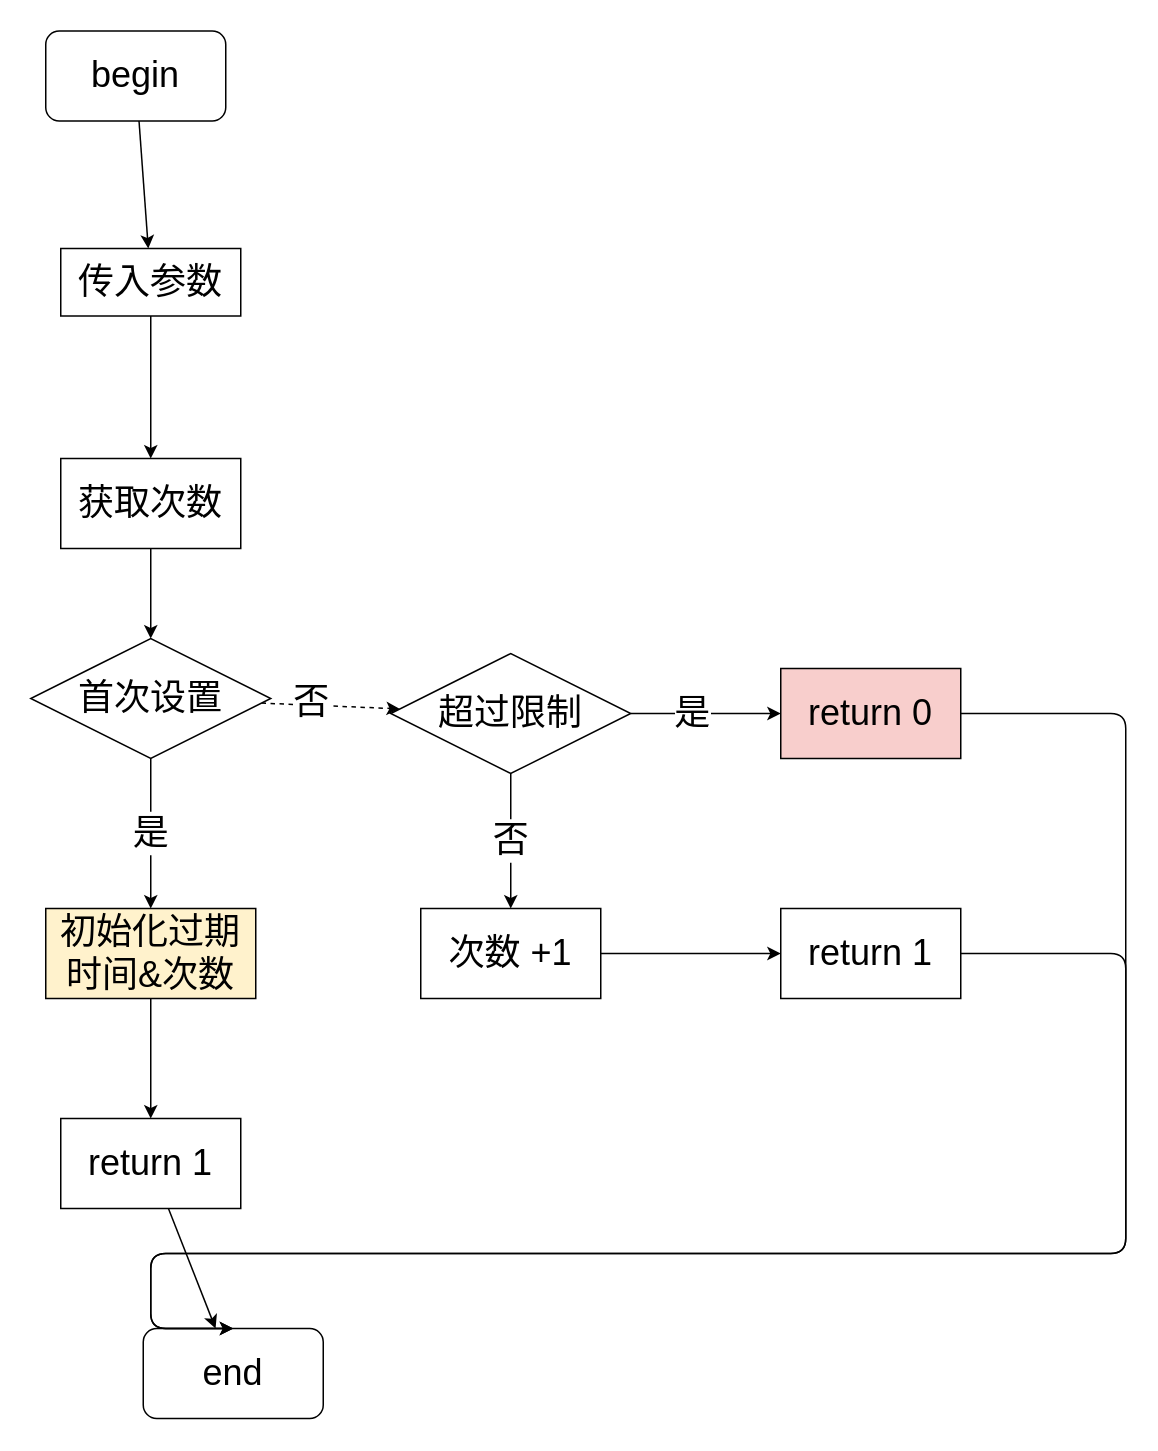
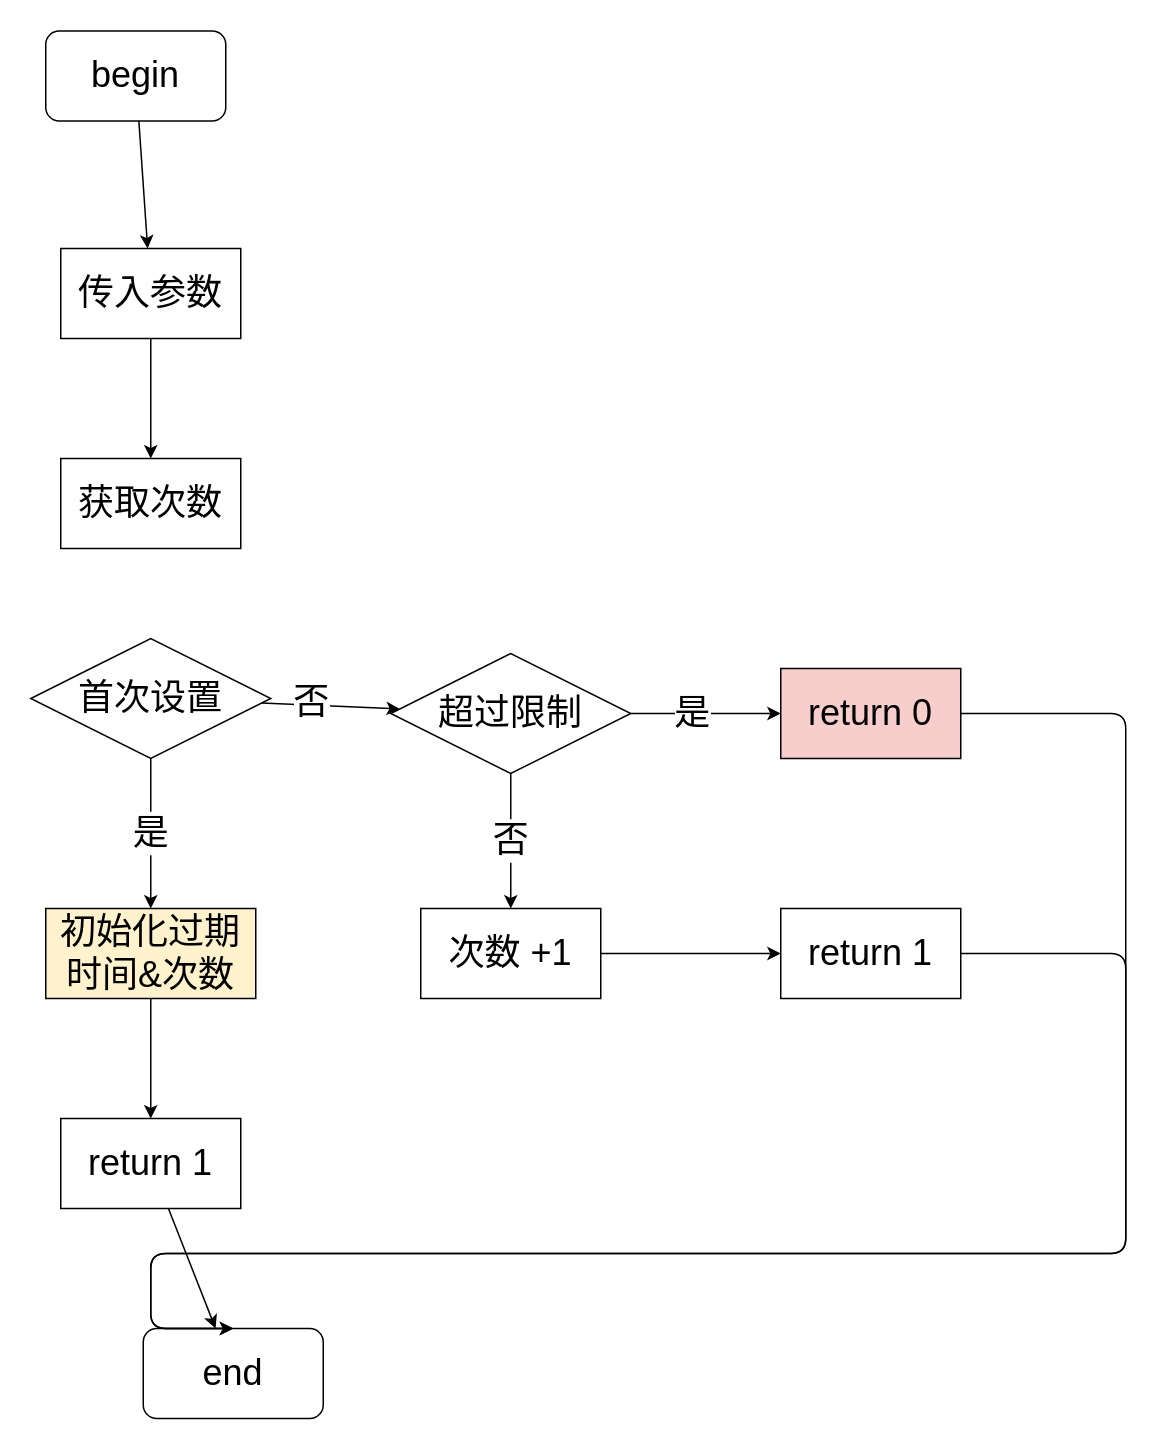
- <mxCell id="6" value="传入参数" style="whiteSpace=wrap;html=1;rounded=1;arcSize=0;fontSize=24;" vertex="1" parent="1"><mxGeometry x="40" y="165" width="120" height="45" as="geometry" /></mxCell>
+ <mxCell id="6" value="传入参数" style="whiteSpace=wrap;html=1;rounded=1;arcSize=0;fontSize=24;" vertex="1" parent="1"><mxGeometry x="40" y="165" width="120" height="60" as="geometry" /></mxCell>
- <mxCell id="7" value="" style="edgeStyle=none;html=1;fontSize=24;" edge="1" parent="1" source="8" target="12"><mxGeometry relative="1" as="geometry" /></mxCell>
- <mxCell id="10" value="" style="edgeStyle=none;html=1;fontSize=24;dashed=1;" edge="1" parent="1" source="12" target="20"><mxGeometry relative="1" as="geometry" /></mxCell>
+ <mxCell id="10" value="" style="edgeStyle=none;html=1;fontSize=24;" edge="1" parent="1" source="12" target="20"><mxGeometry relative="1" as="geometry" /></mxCell>
